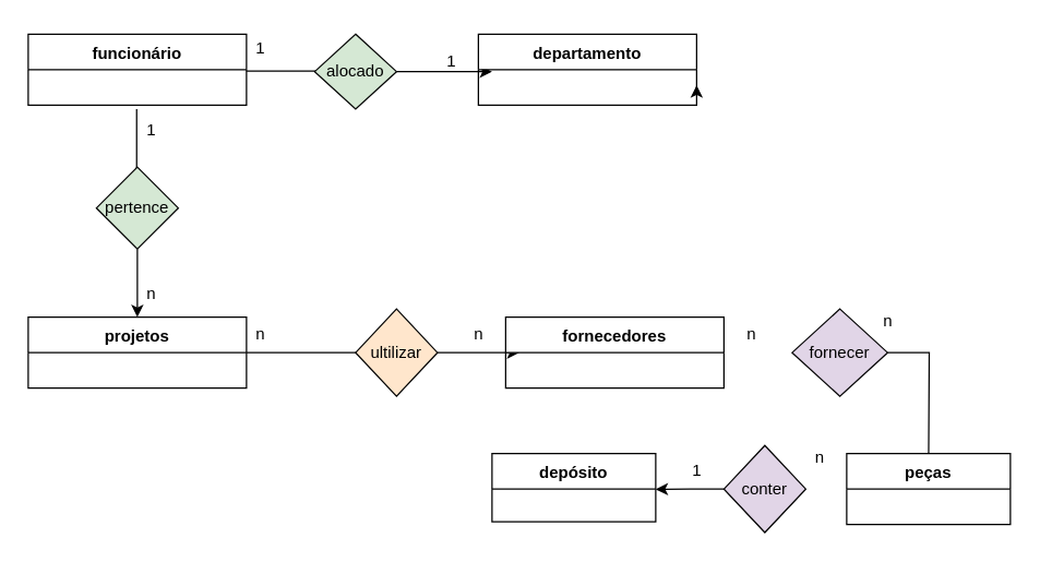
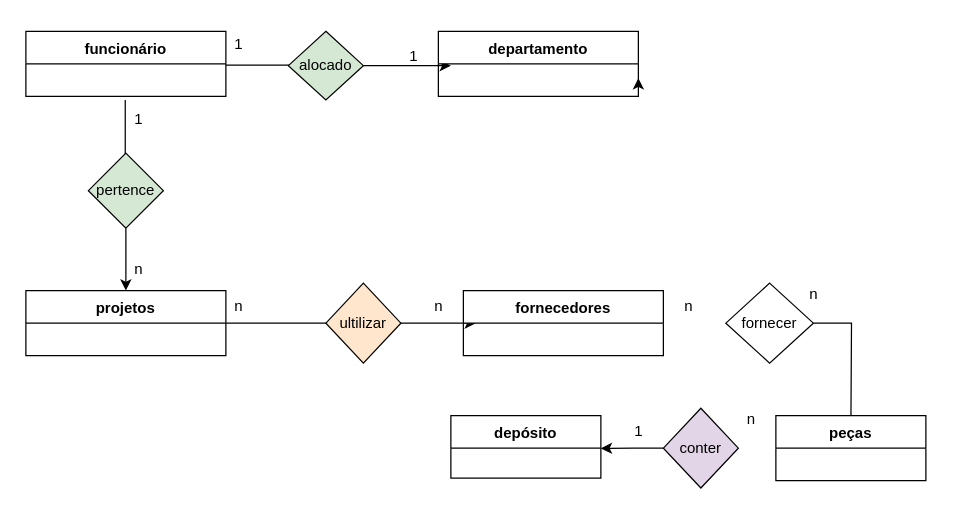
- <mxCell id="18" value="fornecer" style="rhombus;whiteSpace=wrap;html=1;fillColor=#e1d5e7;" vertex="1" parent="1"><mxGeometry x="580" y="226" width="70" height="64" as="geometry" /></mxCell>
+ <mxCell id="18" value="fornecer" style="rhombus;whiteSpace=wrap;html=1;" vertex="1" parent="1"><mxGeometry x="580" y="226" width="70" height="64" as="geometry" /></mxCell>
